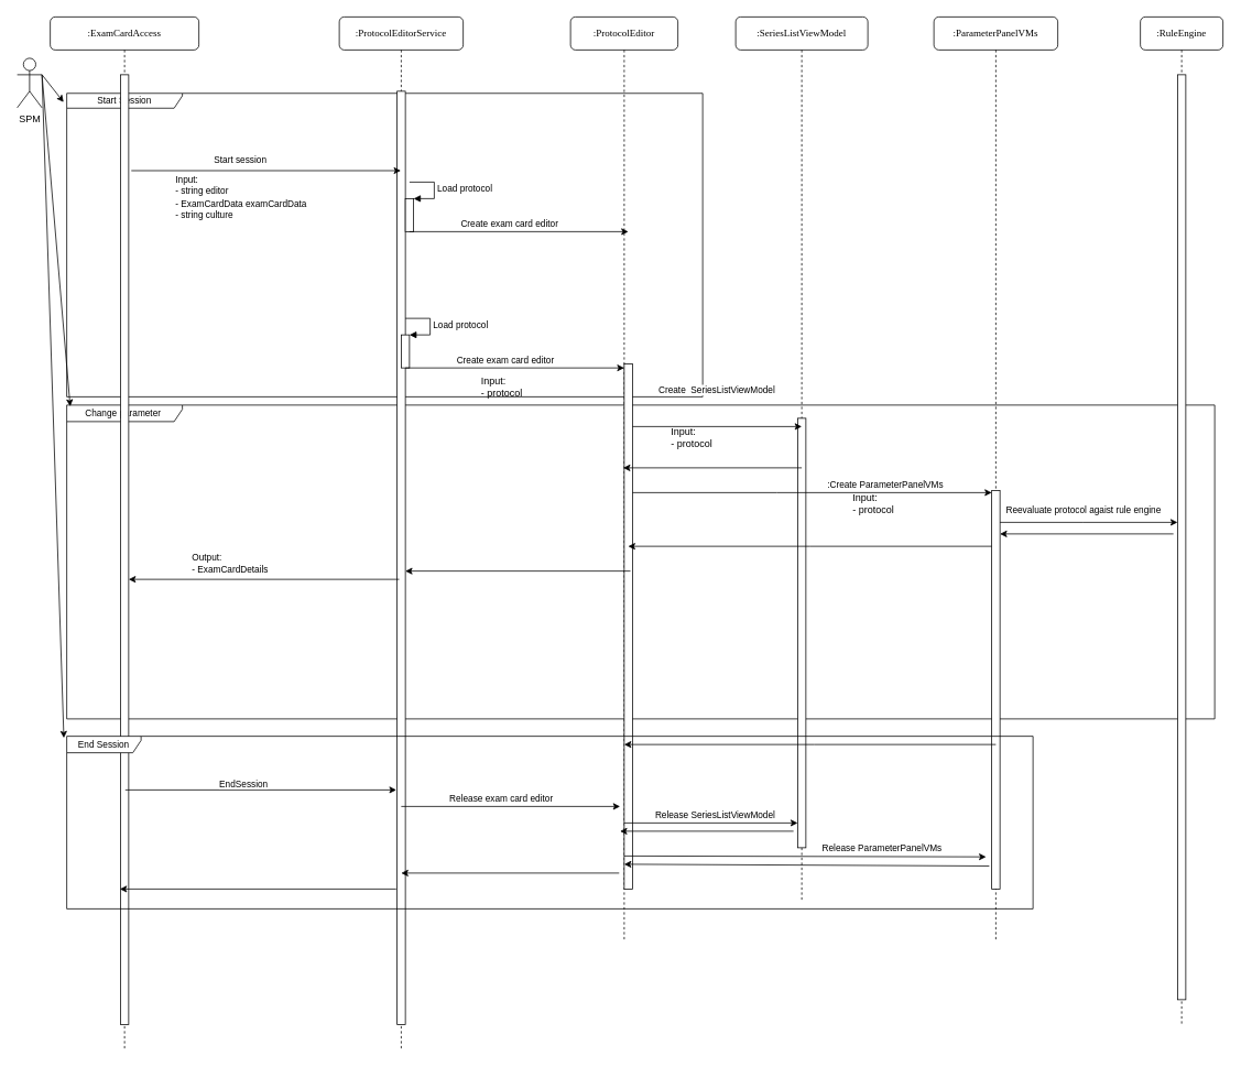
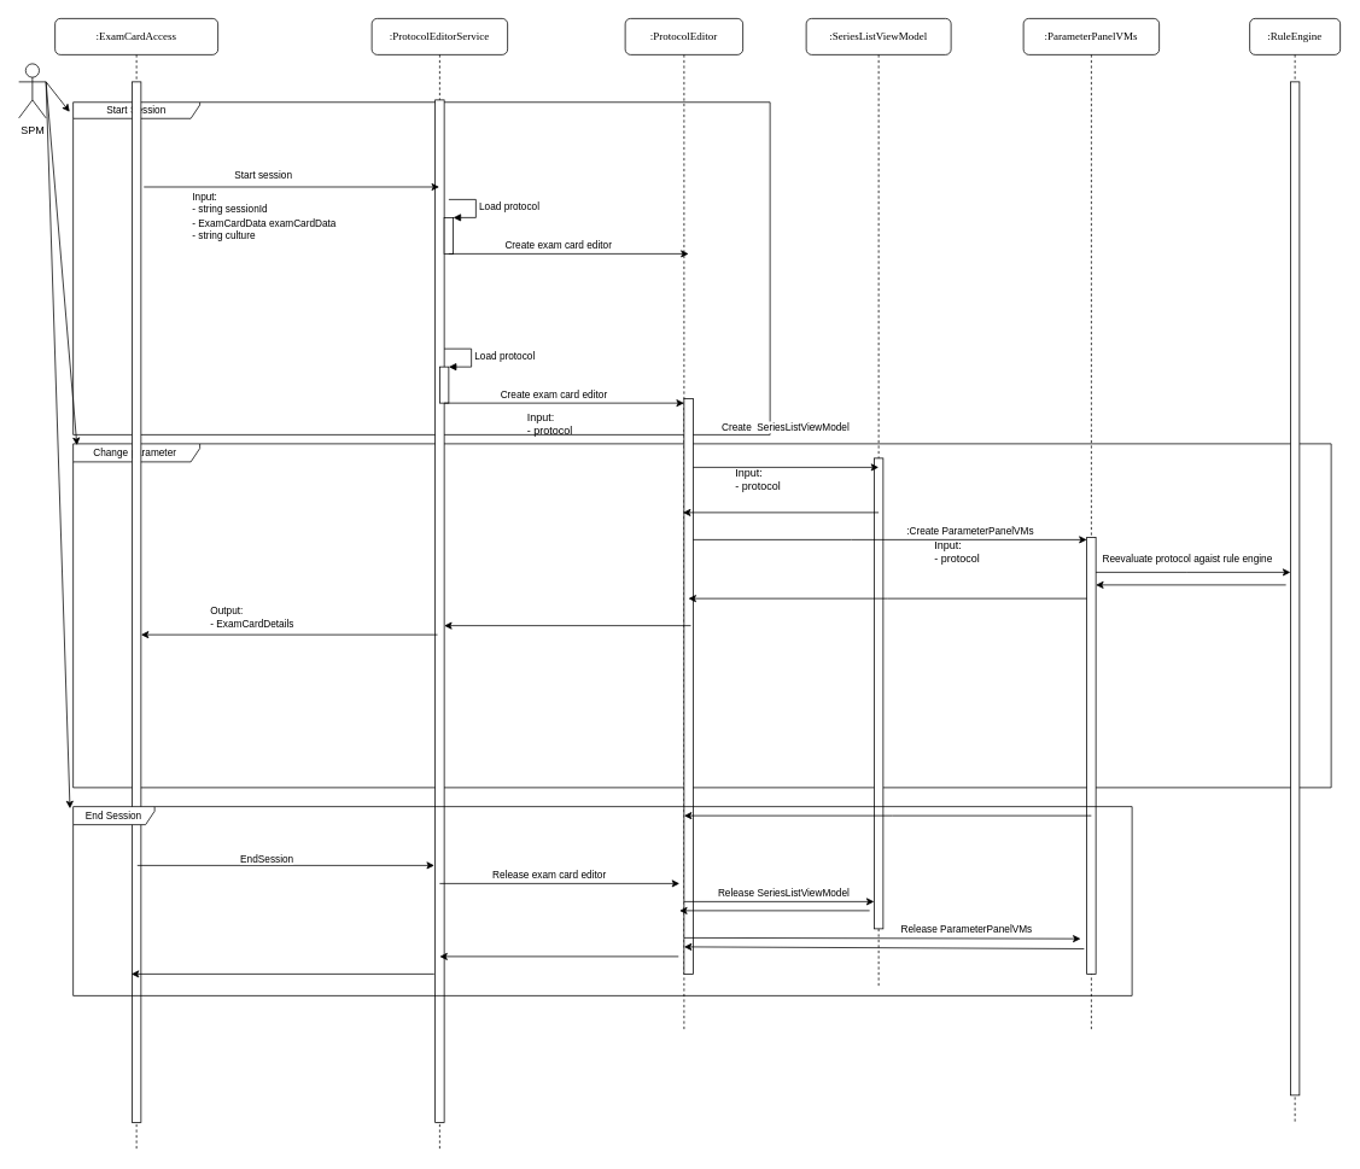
- <mxCell id="27" value="&lt;span style=&quot;font-size: 11px; background-color: rgb(255, 255, 255);&quot;&gt;Input:&lt;br&gt;- string editor&lt;/span&gt;&lt;br style=&quot;border-color: var(--border-color); font-size: 11px;&quot;&gt;&lt;div style=&quot;&quot;&gt;&lt;span style=&quot;background-color: rgb(255, 255, 255); font-size: 11px;&quot;&gt;- ExamCardData examCardData&lt;/span&gt;&lt;/div&gt;&lt;span style=&quot;font-size: 11px; background-color: rgb(255, 255, 255);&quot;&gt;- string culture&lt;/span&gt;" style="text;html=1;strokeColor=none;fillColor=none;align=left;verticalAlign=middle;whiteSpace=wrap;rounded=0;" parent="1" vertex="1"><mxGeometry x="210" y="215" width="220" height="45" as="geometry" /></mxCell>
+ <mxCell id="27" value="&lt;span style=&quot;font-size: 11px; background-color: rgb(255, 255, 255);&quot;&gt;Input:&lt;br&gt;- string sessionId&lt;/span&gt;&lt;br style=&quot;border-color: var(--border-color); font-size: 11px;&quot;&gt;&lt;div style=&quot;&quot;&gt;&lt;span style=&quot;background-color: rgb(255, 255, 255); font-size: 11px;&quot;&gt;- ExamCardData examCardData&lt;/span&gt;&lt;/div&gt;&lt;span style=&quot;font-size: 11px; background-color: rgb(255, 255, 255);&quot;&gt;- string culture&lt;/span&gt;" style="text;html=1;strokeColor=none;fillColor=none;align=left;verticalAlign=middle;whiteSpace=wrap;rounded=0;" parent="1" vertex="1"><mxGeometry x="210" y="215" width="220" height="45" as="geometry" /></mxCell>
